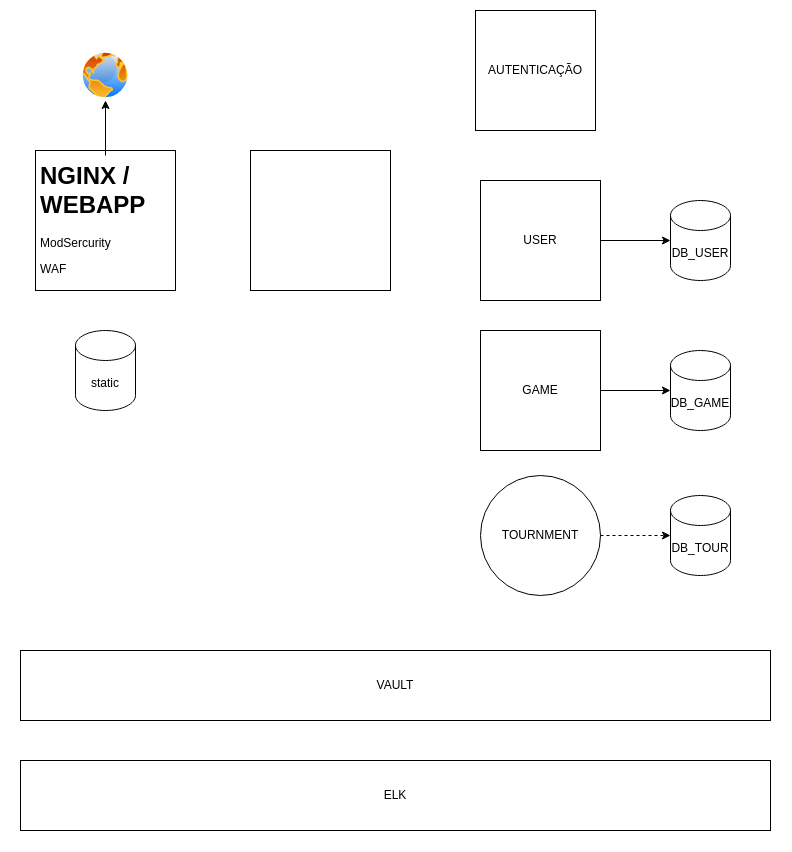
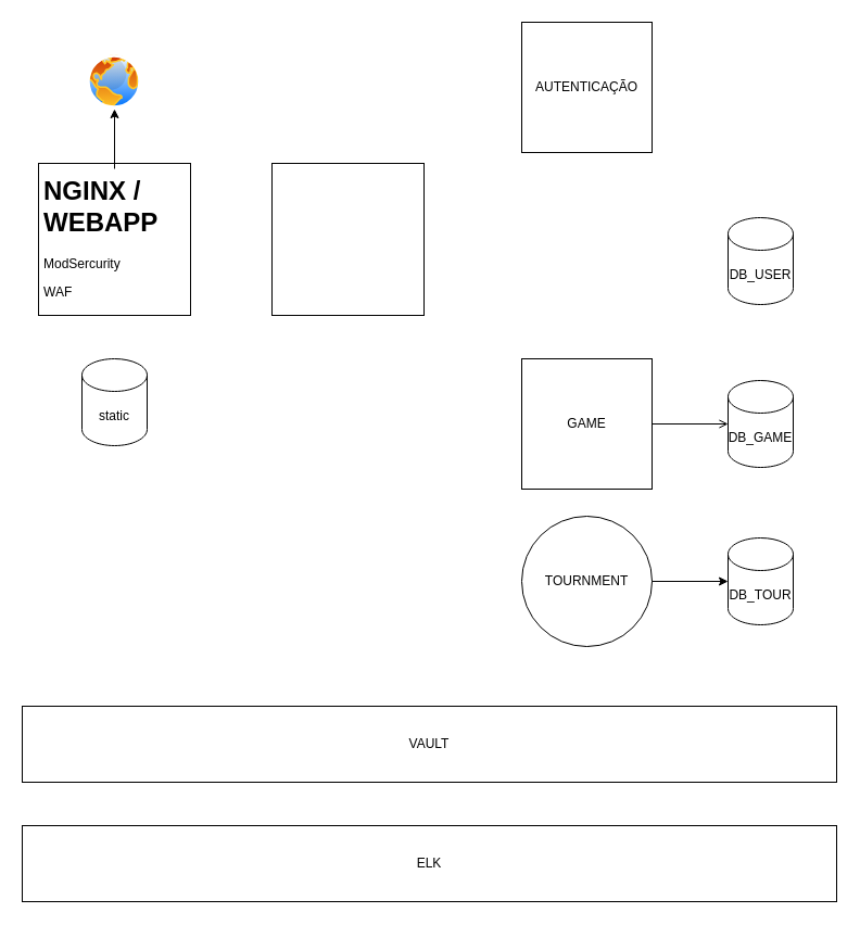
- <mxCell id="8" value="AUTENTICAÇÃO" style="whiteSpace=wrap;html=1;aspect=fixed;" vertex="1" parent="1"><mxGeometry x="475" y="10" width="120" height="120" as="geometry" /></mxCell>
+ <mxCell id="8" value="AUTENTICAÇÃO" style="whiteSpace=wrap;html=1;aspect=fixed;" vertex="1" parent="1"><mxGeometry x="480" y="20" width="120" height="120" as="geometry" /></mxCell>
- <mxCell id="9" value="USER" style="whiteSpace=wrap;html=1;aspect=fixed;" vertex="1" parent="1"><mxGeometry x="480" y="180" width="120" height="120" as="geometry" /></mxCell>
- <mxCell id="18" style="edgeStyle=orthogonalEdgeStyle;rounded=0;orthogonalLoop=1;jettySize=auto;html=1;exitX=1;exitY=0.5;exitDx=0;exitDy=0;entryX=0;entryY=0.5;entryDx=0;entryDy=0;entryPerimeter=0;" edge="1" parent="1" source="9" target="13"><mxGeometry relative="1" as="geometry" /></mxCell>
- <mxCell id="10" style="edgeStyle=orthogonalEdgeStyle;rounded=0;orthogonalLoop=1;jettySize=auto;html=1;exitX=1;exitY=0.5;exitDx=0;exitDy=0;" edge="1" parent="1" source="11" target="14"><mxGeometry relative="1" as="geometry" /></mxCell>
+ <mxCell id="10" style="edgeStyle=orthogonalEdgeStyle;rounded=0;orthogonalLoop=1;jettySize=auto;html=1;exitX=1;exitY=0.5;exitDx=0;exitDy=0;endArrow=open;" edge="1" parent="1" source="11" target="14"><mxGeometry relative="1" as="geometry" /></mxCell>
- <mxCell id="19" style="edgeStyle=orthogonalEdgeStyle;rounded=0;orthogonalLoop=1;jettySize=auto;html=1;exitX=1;exitY=0.5;exitDx=0;exitDy=0;entryX=0;entryY=0.5;entryDx=0;entryDy=0;entryPerimeter=0;dashed=1;" edge="1" parent="1" source="12" target="15"><mxGeometry relative="1" as="geometry" /></mxCell>
+ <mxCell id="19" style="edgeStyle=orthogonalEdgeStyle;rounded=0;orthogonalLoop=1;jettySize=auto;html=1;exitX=1;exitY=0.5;exitDx=0;exitDy=0;entryX=0;entryY=0.5;entryDx=0;entryDy=0;entryPerimeter=0;" edge="1" parent="1" source="12" target="15"><mxGeometry relative="1" as="geometry" /></mxCell>
